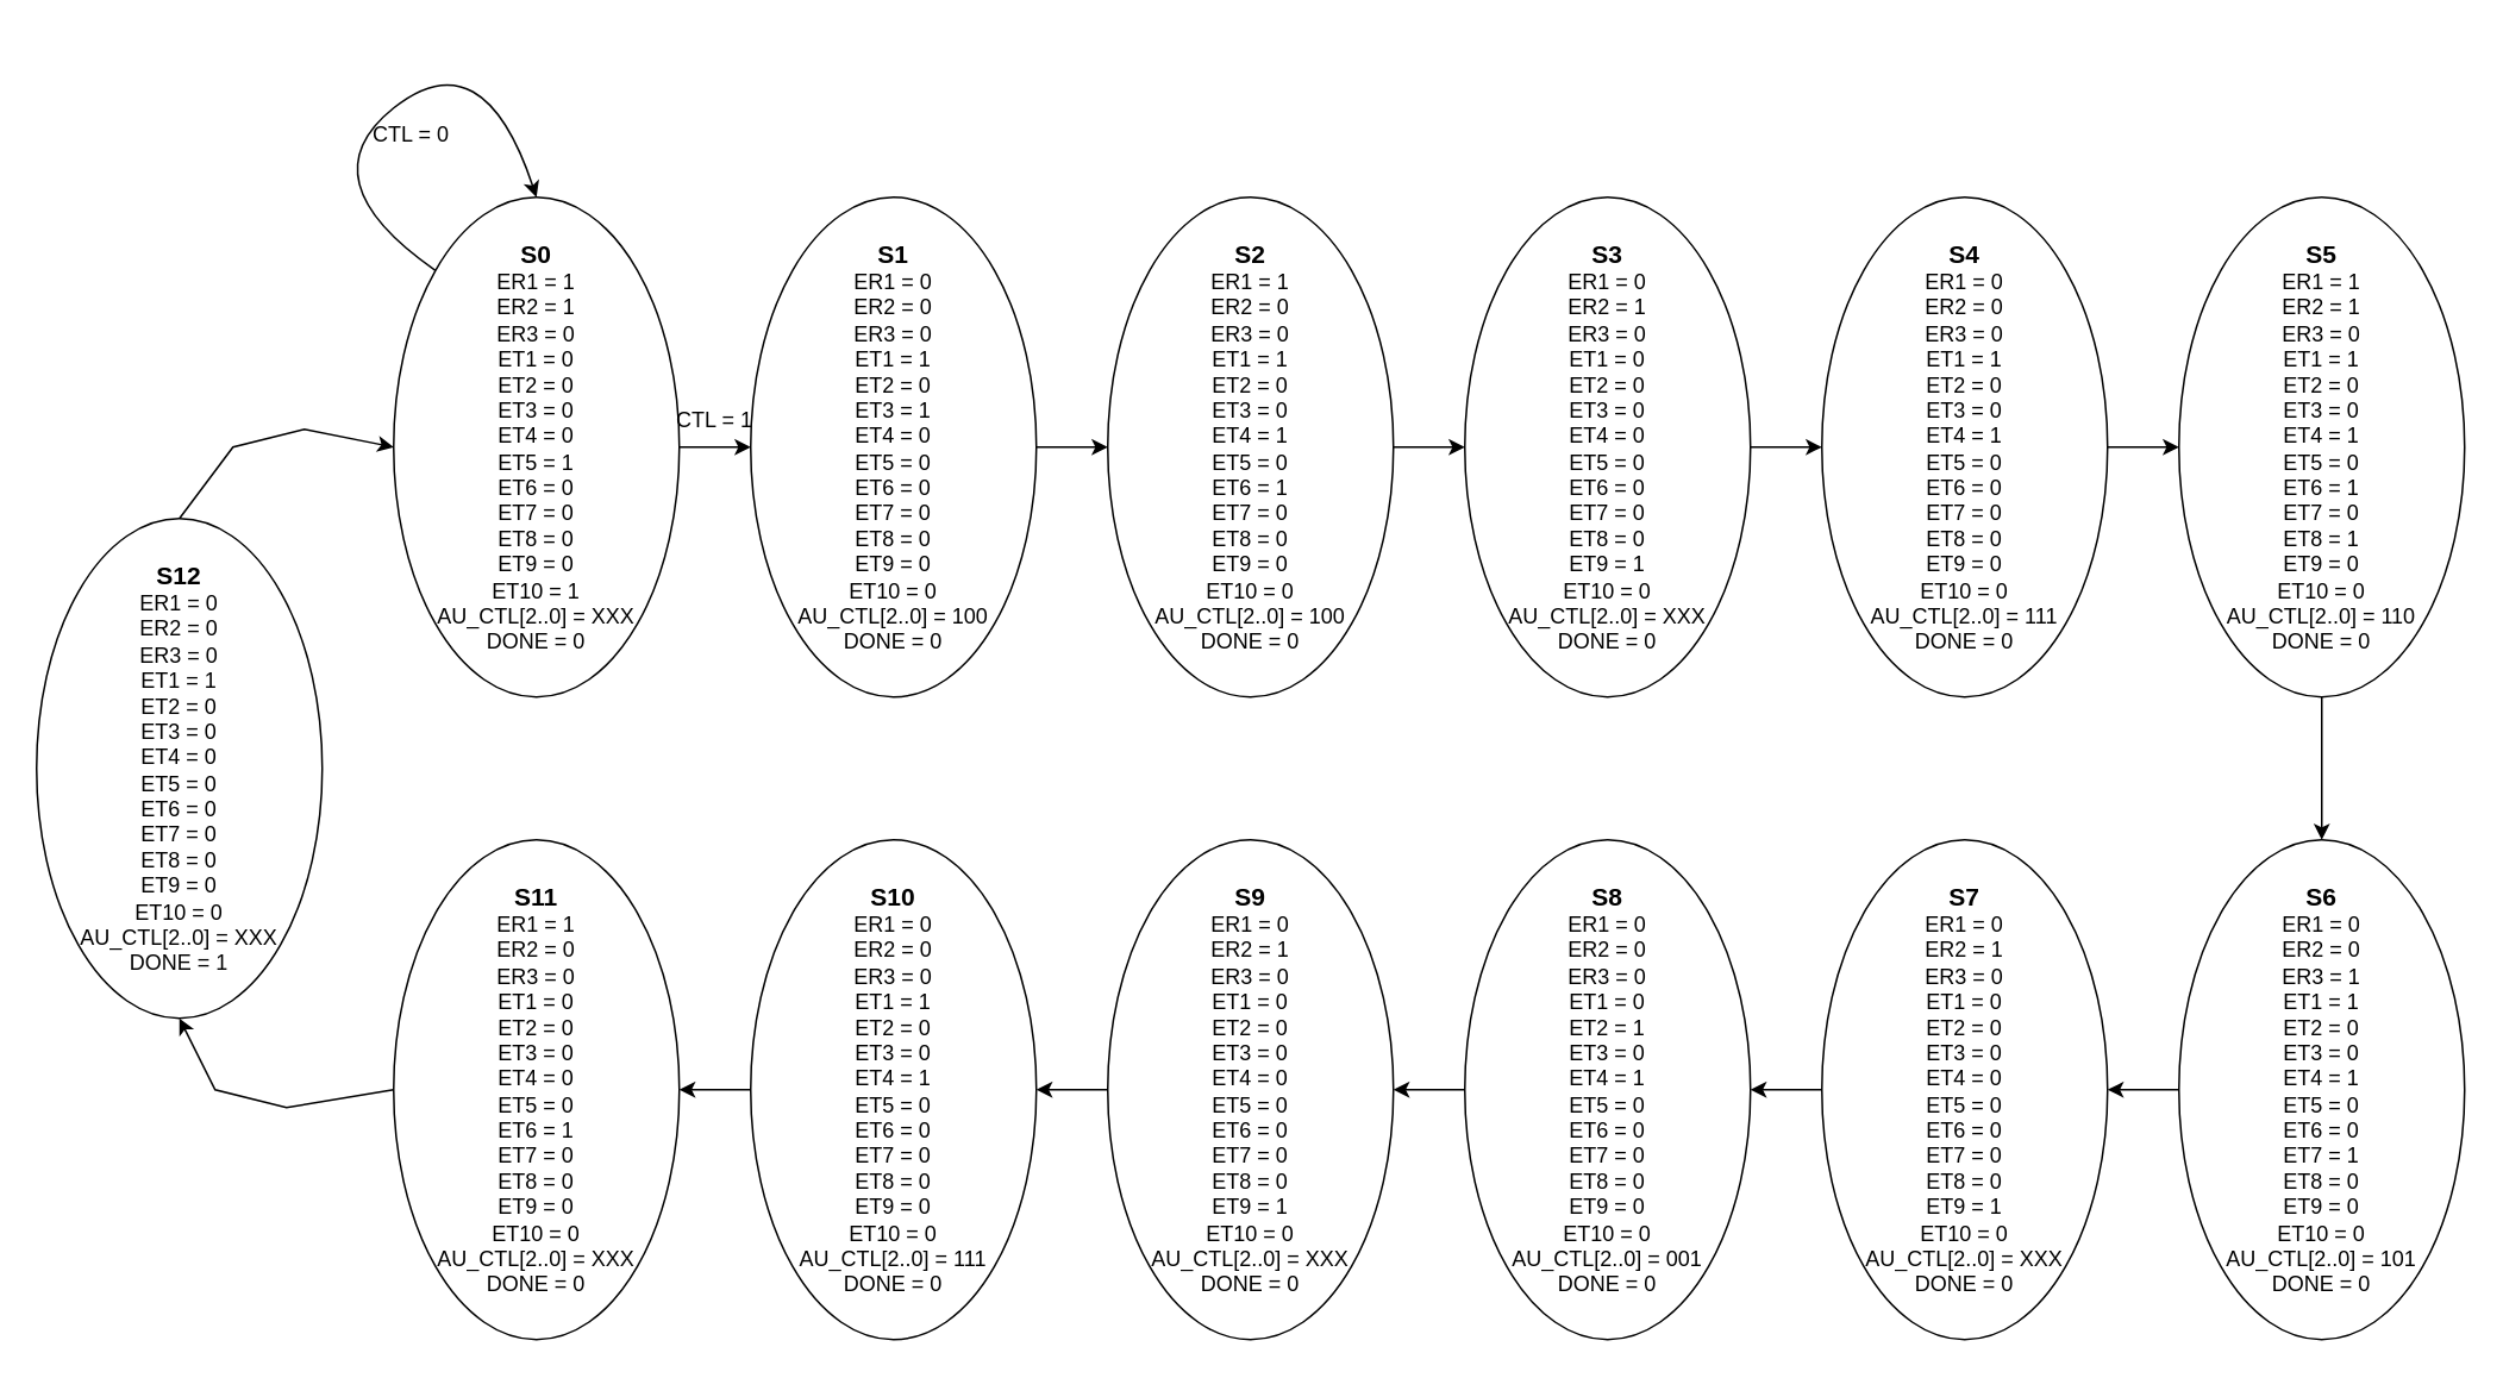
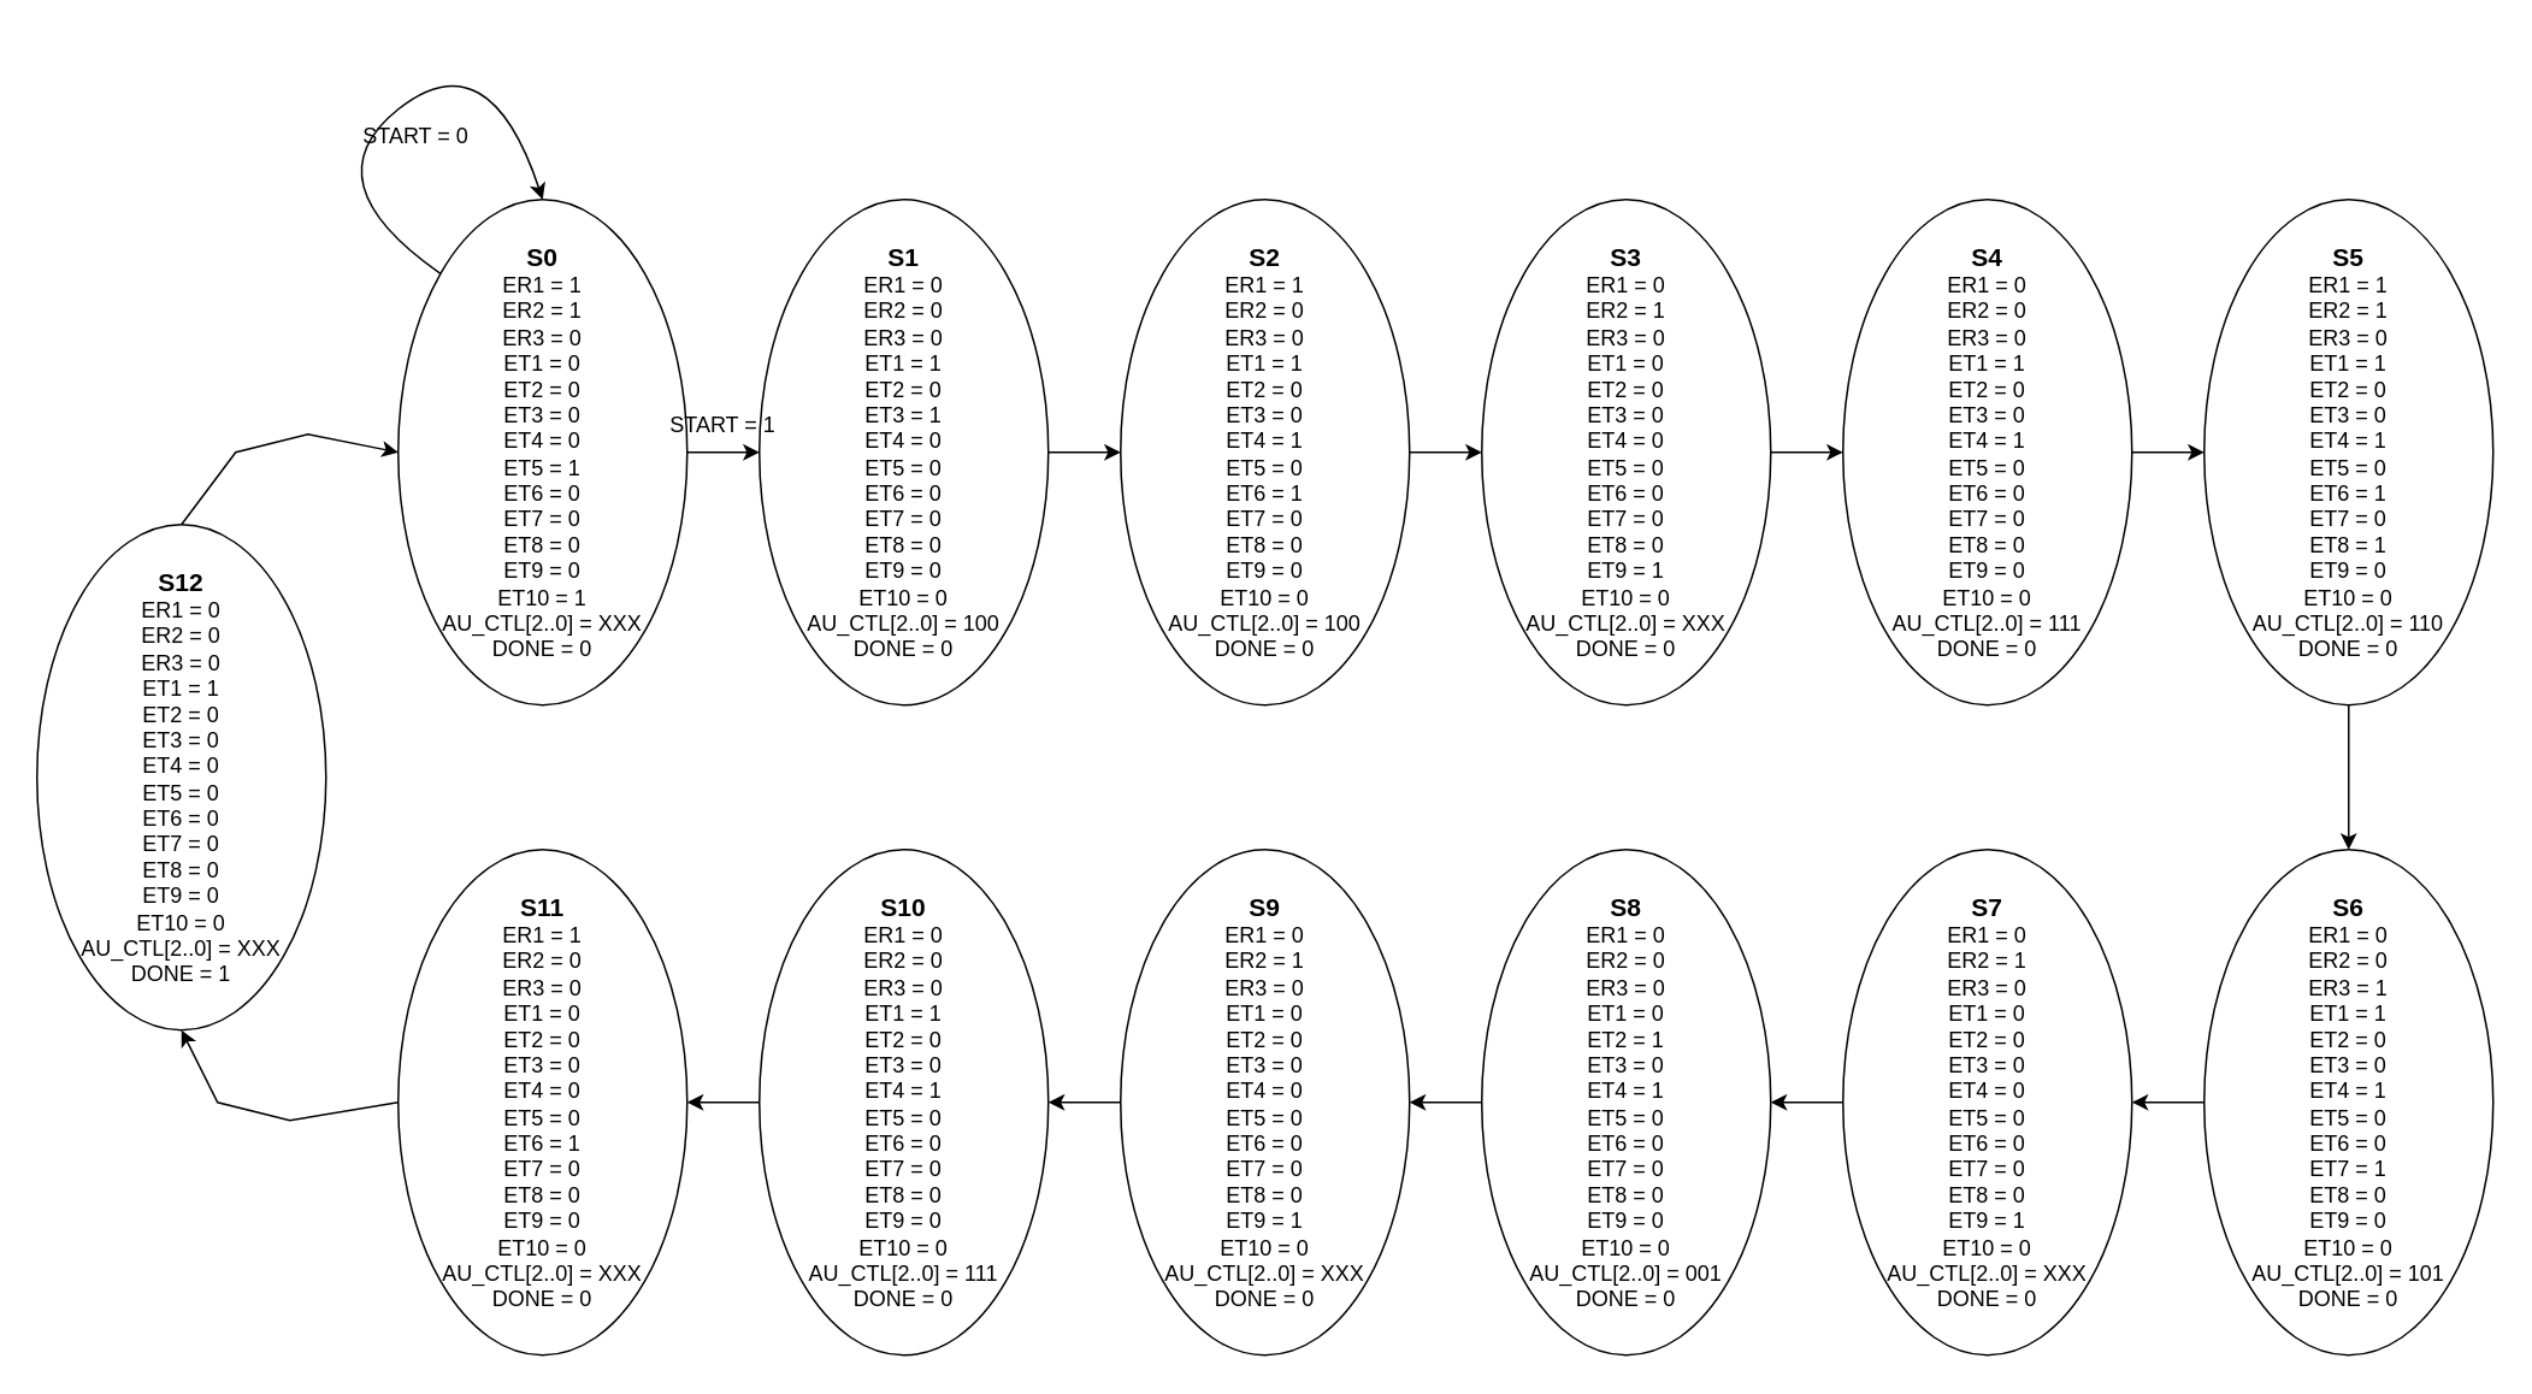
- <mxCell id="29" value="CTL = 0" style="text;html=1;strokeColor=none;fillColor=none;align=center;verticalAlign=middle;whiteSpace=wrap;rounded=0;" parent="1" vertex="1"><mxGeometry x="190" y="60" width="80" height="30" as="geometry" /></mxCell>
+ <mxCell id="29" value="START = 0" style="text;html=1;strokeColor=none;fillColor=none;align=center;verticalAlign=middle;whiteSpace=wrap;rounded=0;" parent="1" vertex="1"><mxGeometry x="190" y="60" width="80" height="30" as="geometry" /></mxCell>
- <mxCell id="30" value="CTL = 1" style="text;html=1;strokeColor=none;fillColor=none;align=center;verticalAlign=middle;whiteSpace=wrap;rounded=0;" parent="1" vertex="1"><mxGeometry x="360" y="220" width="80" height="30" as="geometry" /></mxCell>
+ <mxCell id="30" value="START = 1" style="text;html=1;strokeColor=none;fillColor=none;align=center;verticalAlign=middle;whiteSpace=wrap;rounded=0;" parent="1" vertex="1"><mxGeometry x="360" y="220" width="80" height="30" as="geometry" /></mxCell>
